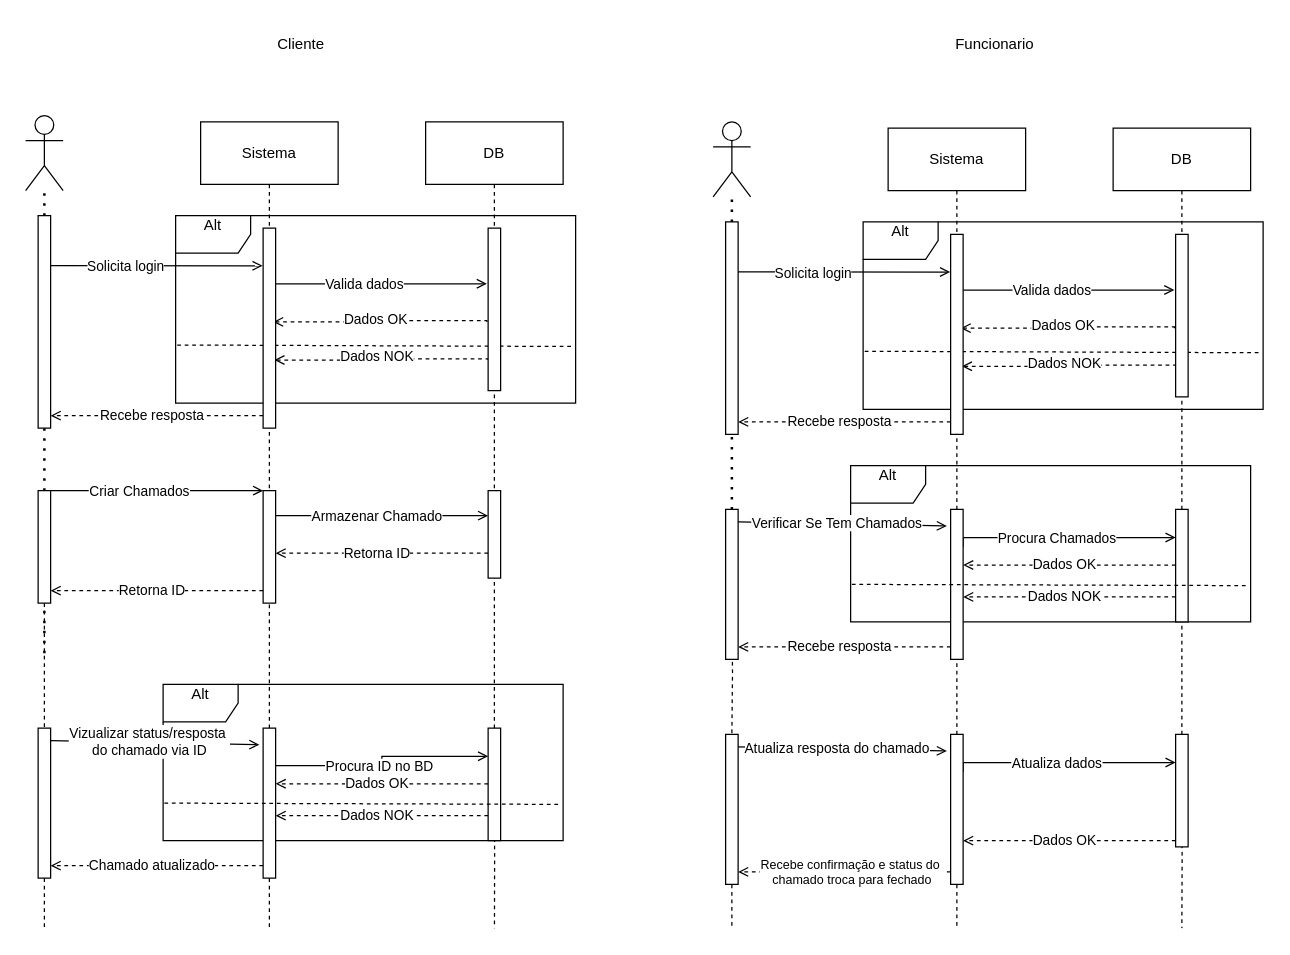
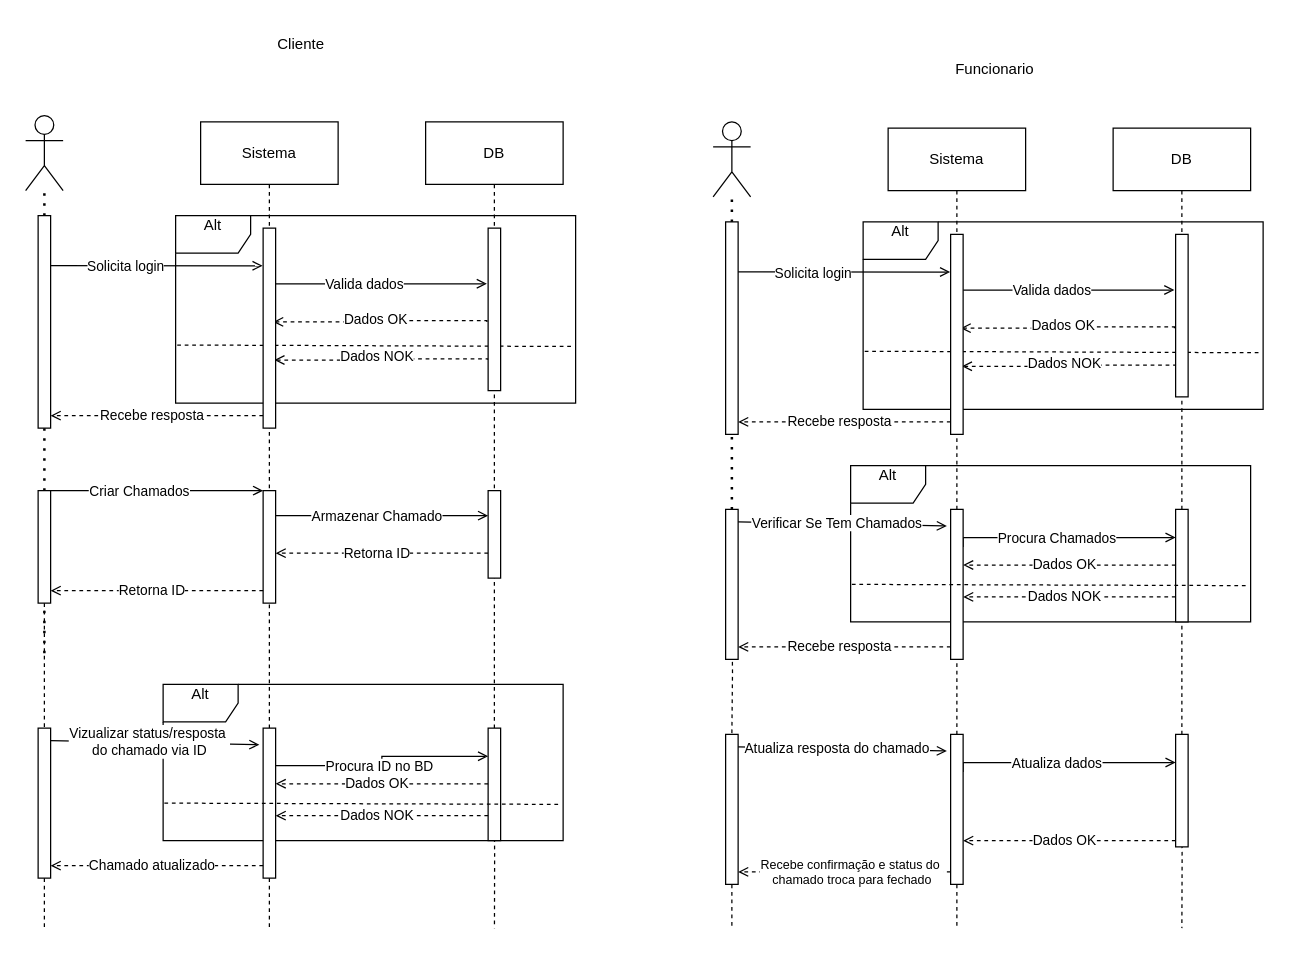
- <mxCell id="114" value="Funcionario" style="text;html=1;align=center;verticalAlign=middle;resizable=0;points=[];autosize=1;strokeColor=none;fillColor=none;" vertex="1" parent="1"><mxGeometry x="750" y="20" width="90" height="30" as="geometry" /></mxCell>
+ <mxCell id="114" value="Funcionario" style="text;html=1;align=center;verticalAlign=middle;resizable=0;points=[];autosize=1;strokeColor=none;fillColor=none;" vertex="1" parent="1"><mxGeometry x="750" y="40" width="90" height="30" as="geometry" /></mxCell>
